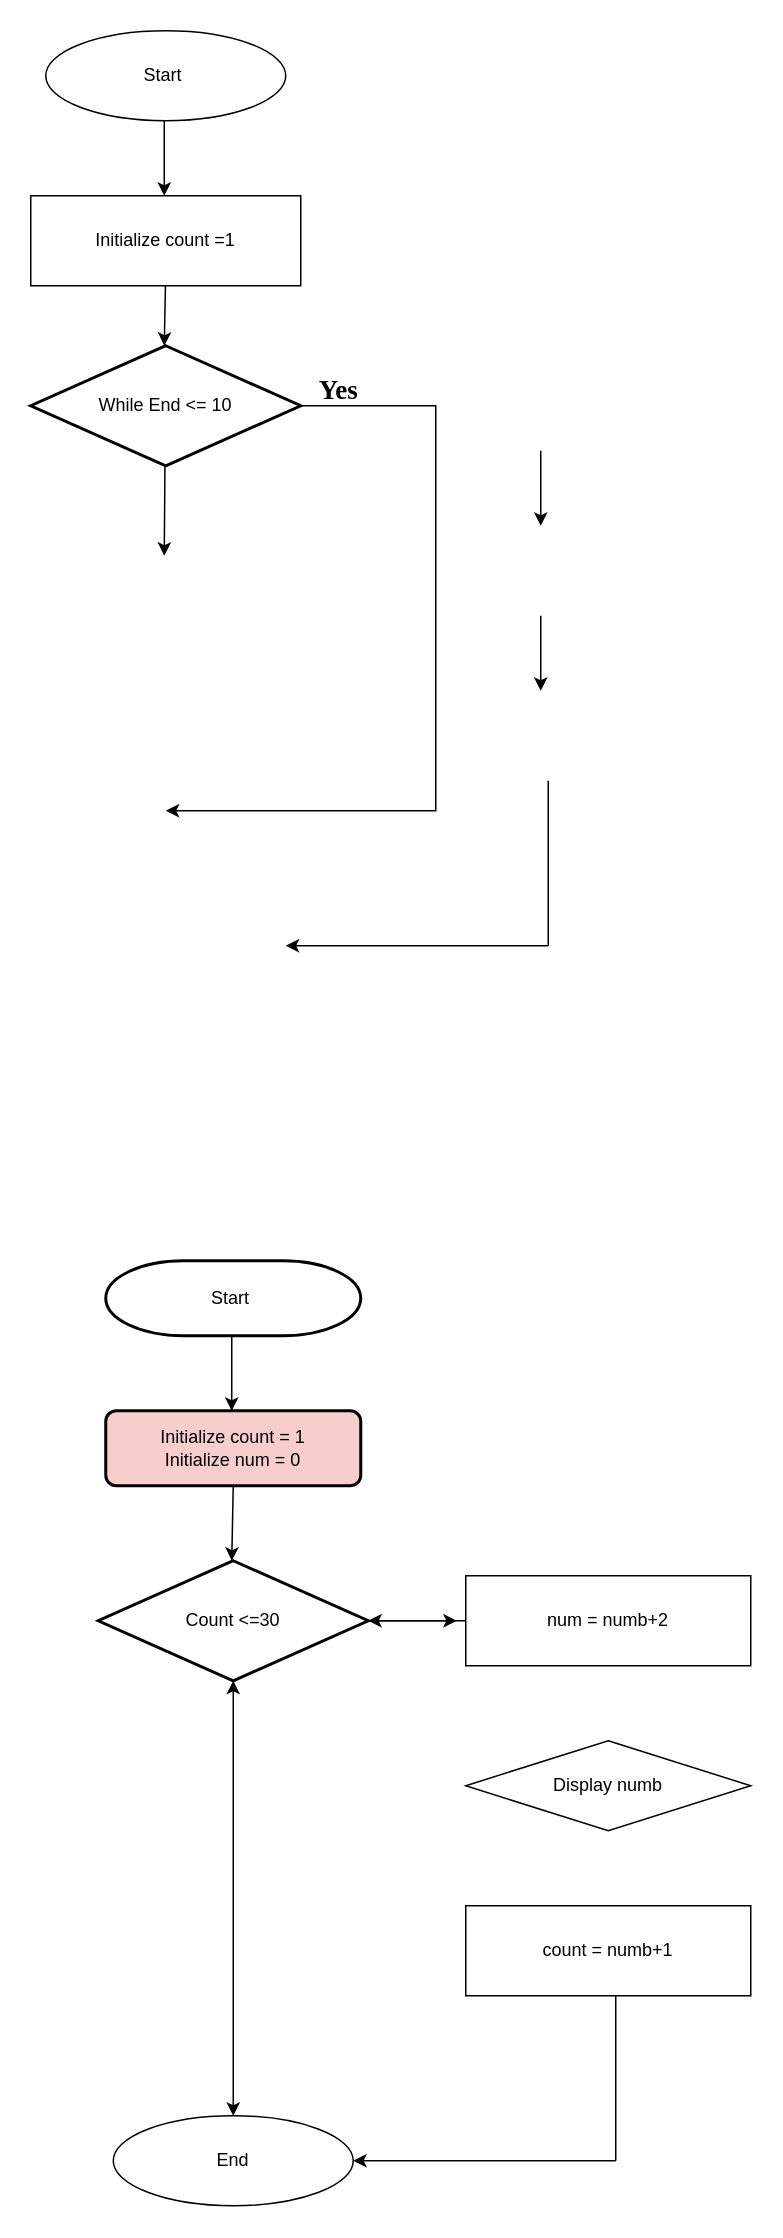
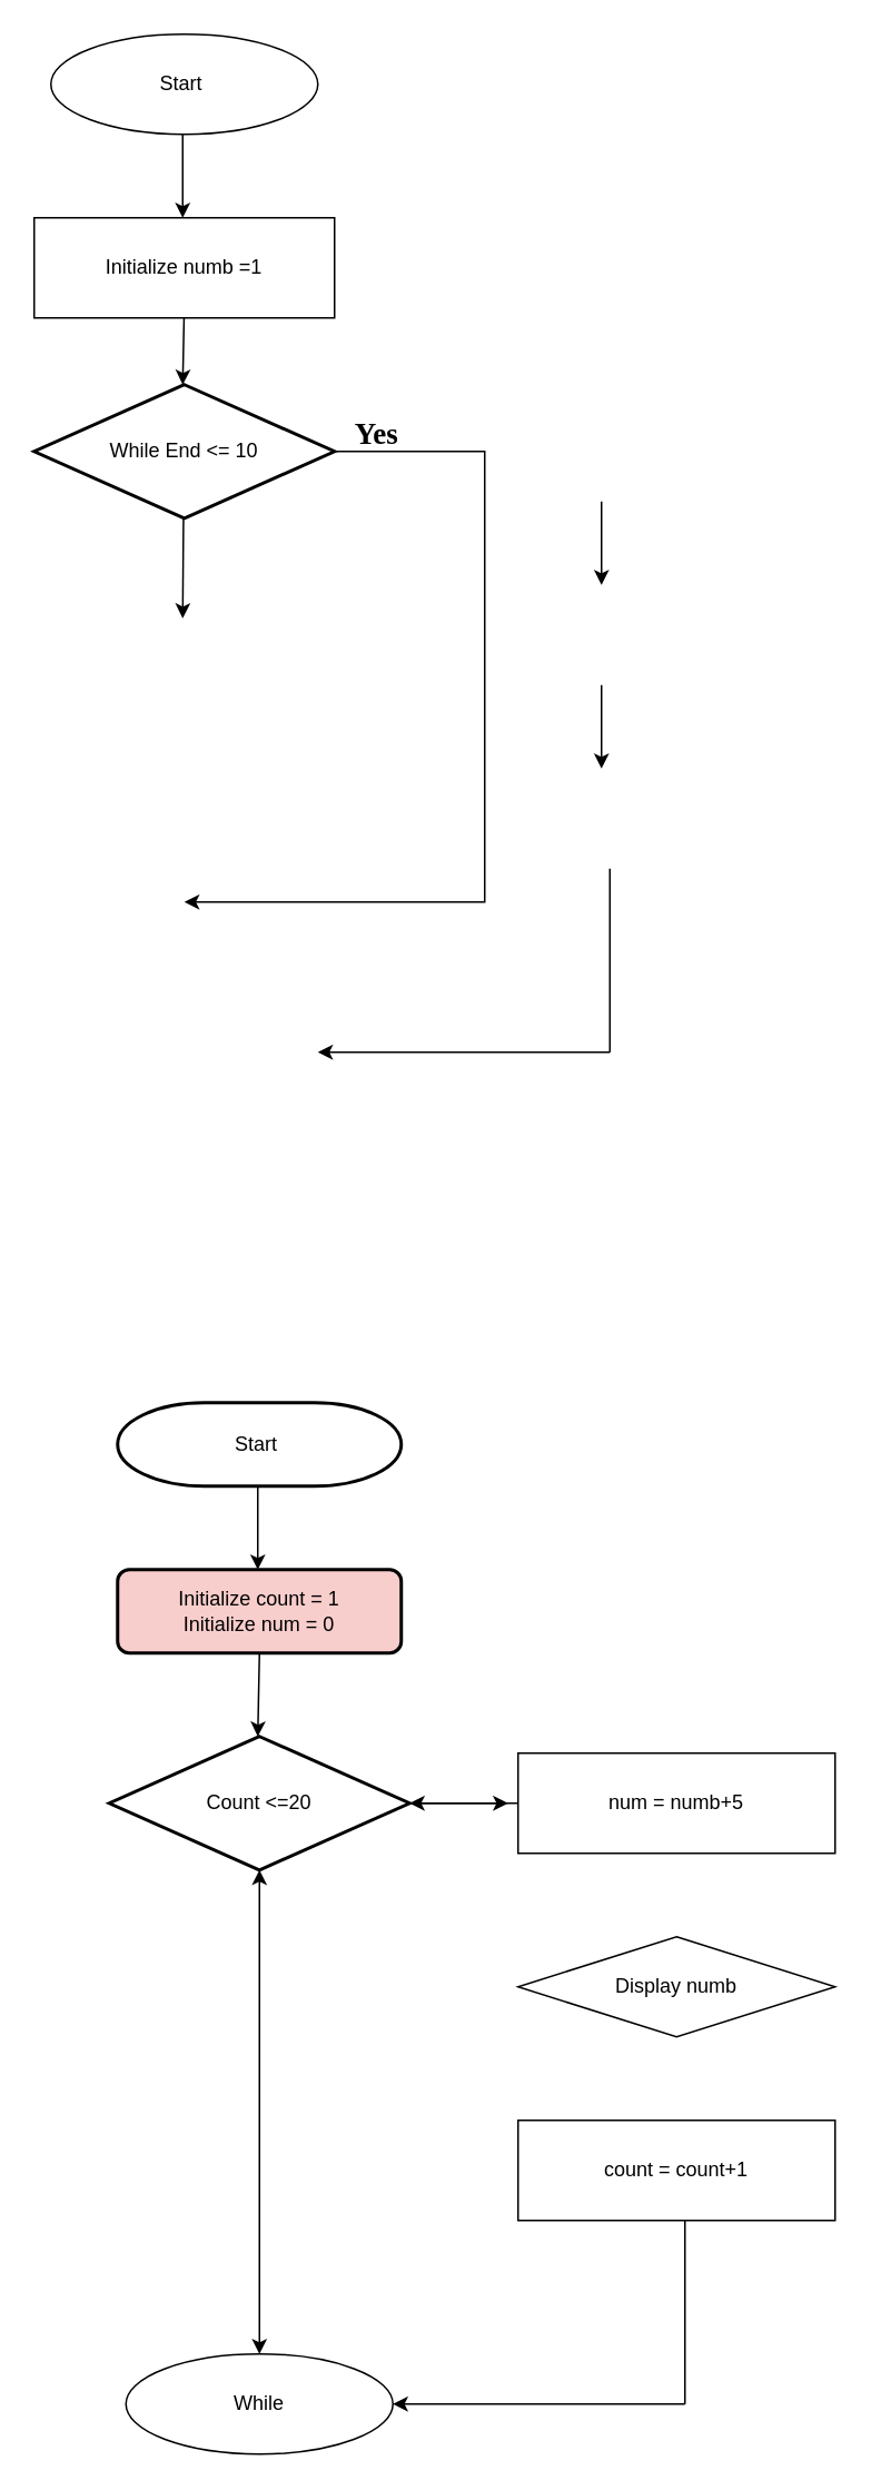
- <mxCell id="25" value="Initialize count =1" style="rounded=0;whiteSpace=wrap;html=1;" vertex="1" parent="1"><mxGeometry x="20" y="130" width="180" height="60" as="geometry" /></mxCell>
+ <mxCell id="25" value="Initialize numb =1" style="rounded=0;whiteSpace=wrap;html=1;" vertex="1" parent="1"><mxGeometry x="20" y="130" width="180" height="60" as="geometry" /></mxCell>
- <mxCell id="6" value="Count &amp;lt;=30" style="strokeWidth=2;html=1;shape=mxgraph.flowchart.decision;whiteSpace=wrap;" vertex="1" parent="1"><mxGeometry x="65" y="1040" width="180" height="80" as="geometry" /></mxCell>
+ <mxCell id="6" value="Count &amp;lt;=20" style="strokeWidth=2;html=1;shape=mxgraph.flowchart.decision;whiteSpace=wrap;" vertex="1" parent="1"><mxGeometry x="65" y="1040" width="180" height="80" as="geometry" /></mxCell>
- <mxCell id="9" value="num = numb+2" style="rounded=0;whiteSpace=wrap;html=1;" vertex="1" parent="1"><mxGeometry x="310" y="1050" width="190" height="60" as="geometry" /></mxCell>
+ <mxCell id="9" value="num = numb+5" style="rounded=0;whiteSpace=wrap;html=1;" vertex="1" parent="1"><mxGeometry x="310" y="1050" width="190" height="60" as="geometry" /></mxCell>
- <mxCell id="11" value="count = numb+1" style="rounded=0;whiteSpace=wrap;html=1;" vertex="1" parent="1"><mxGeometry x="310" y="1270" width="190" height="60" as="geometry" /></mxCell>
+ <mxCell id="11" value="count = count+1" style="rounded=0;whiteSpace=wrap;html=1;" vertex="1" parent="1"><mxGeometry x="310" y="1270" width="190" height="60" as="geometry" /></mxCell>
- <mxCell id="13" value="End" style="ellipse;whiteSpace=wrap;html=1;" vertex="1" parent="1"><mxGeometry x="75" y="1410" width="160" height="60" as="geometry" /></mxCell>
+ <mxCell id="13" value="While" style="ellipse;whiteSpace=wrap;html=1;" vertex="1" parent="1"><mxGeometry x="75" y="1410" width="160" height="60" as="geometry" /></mxCell>
